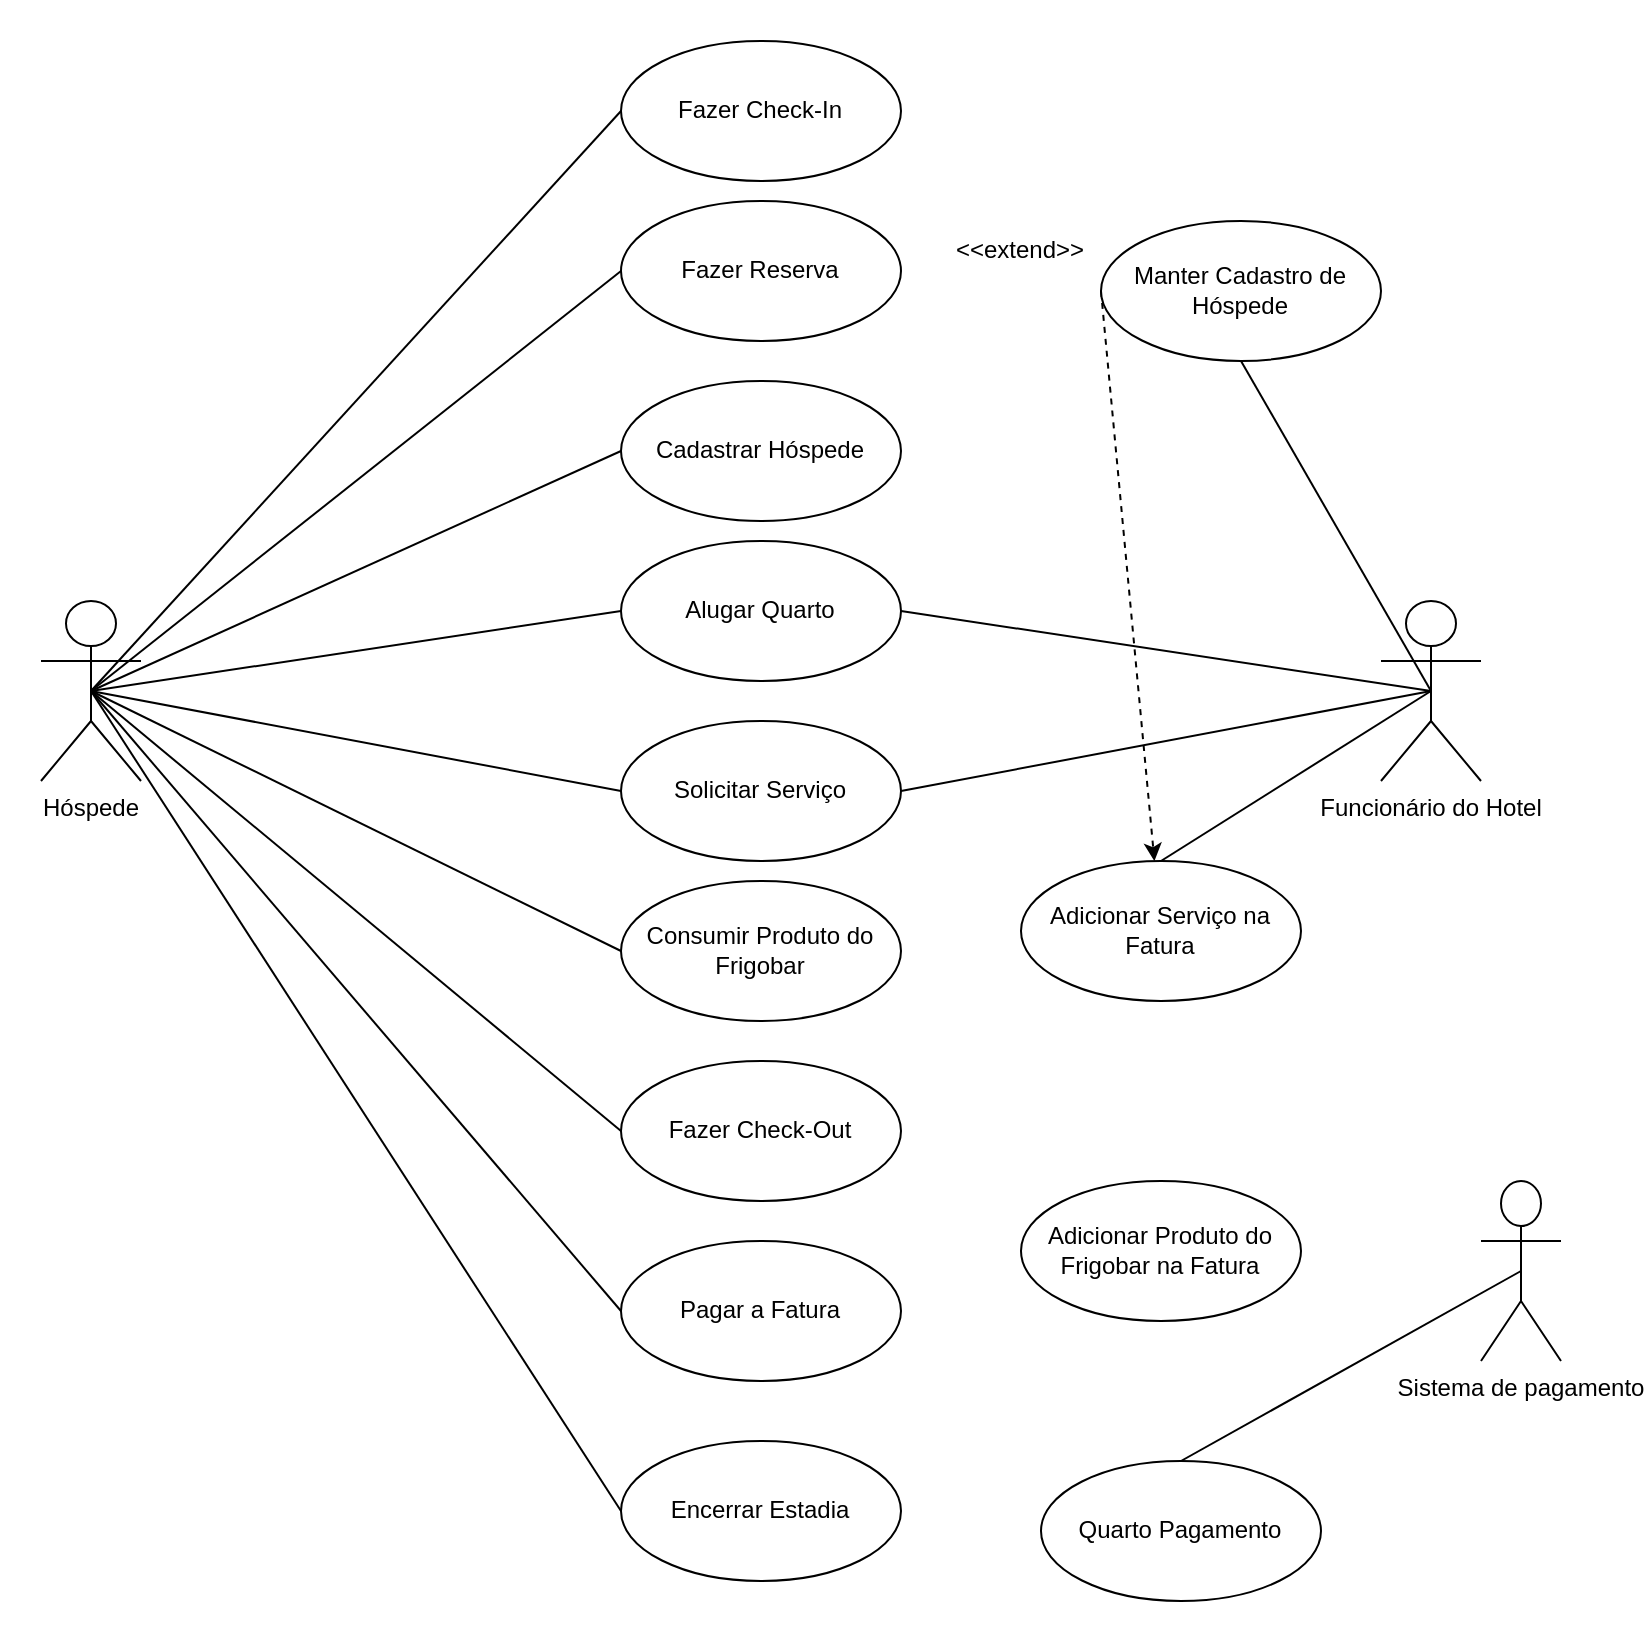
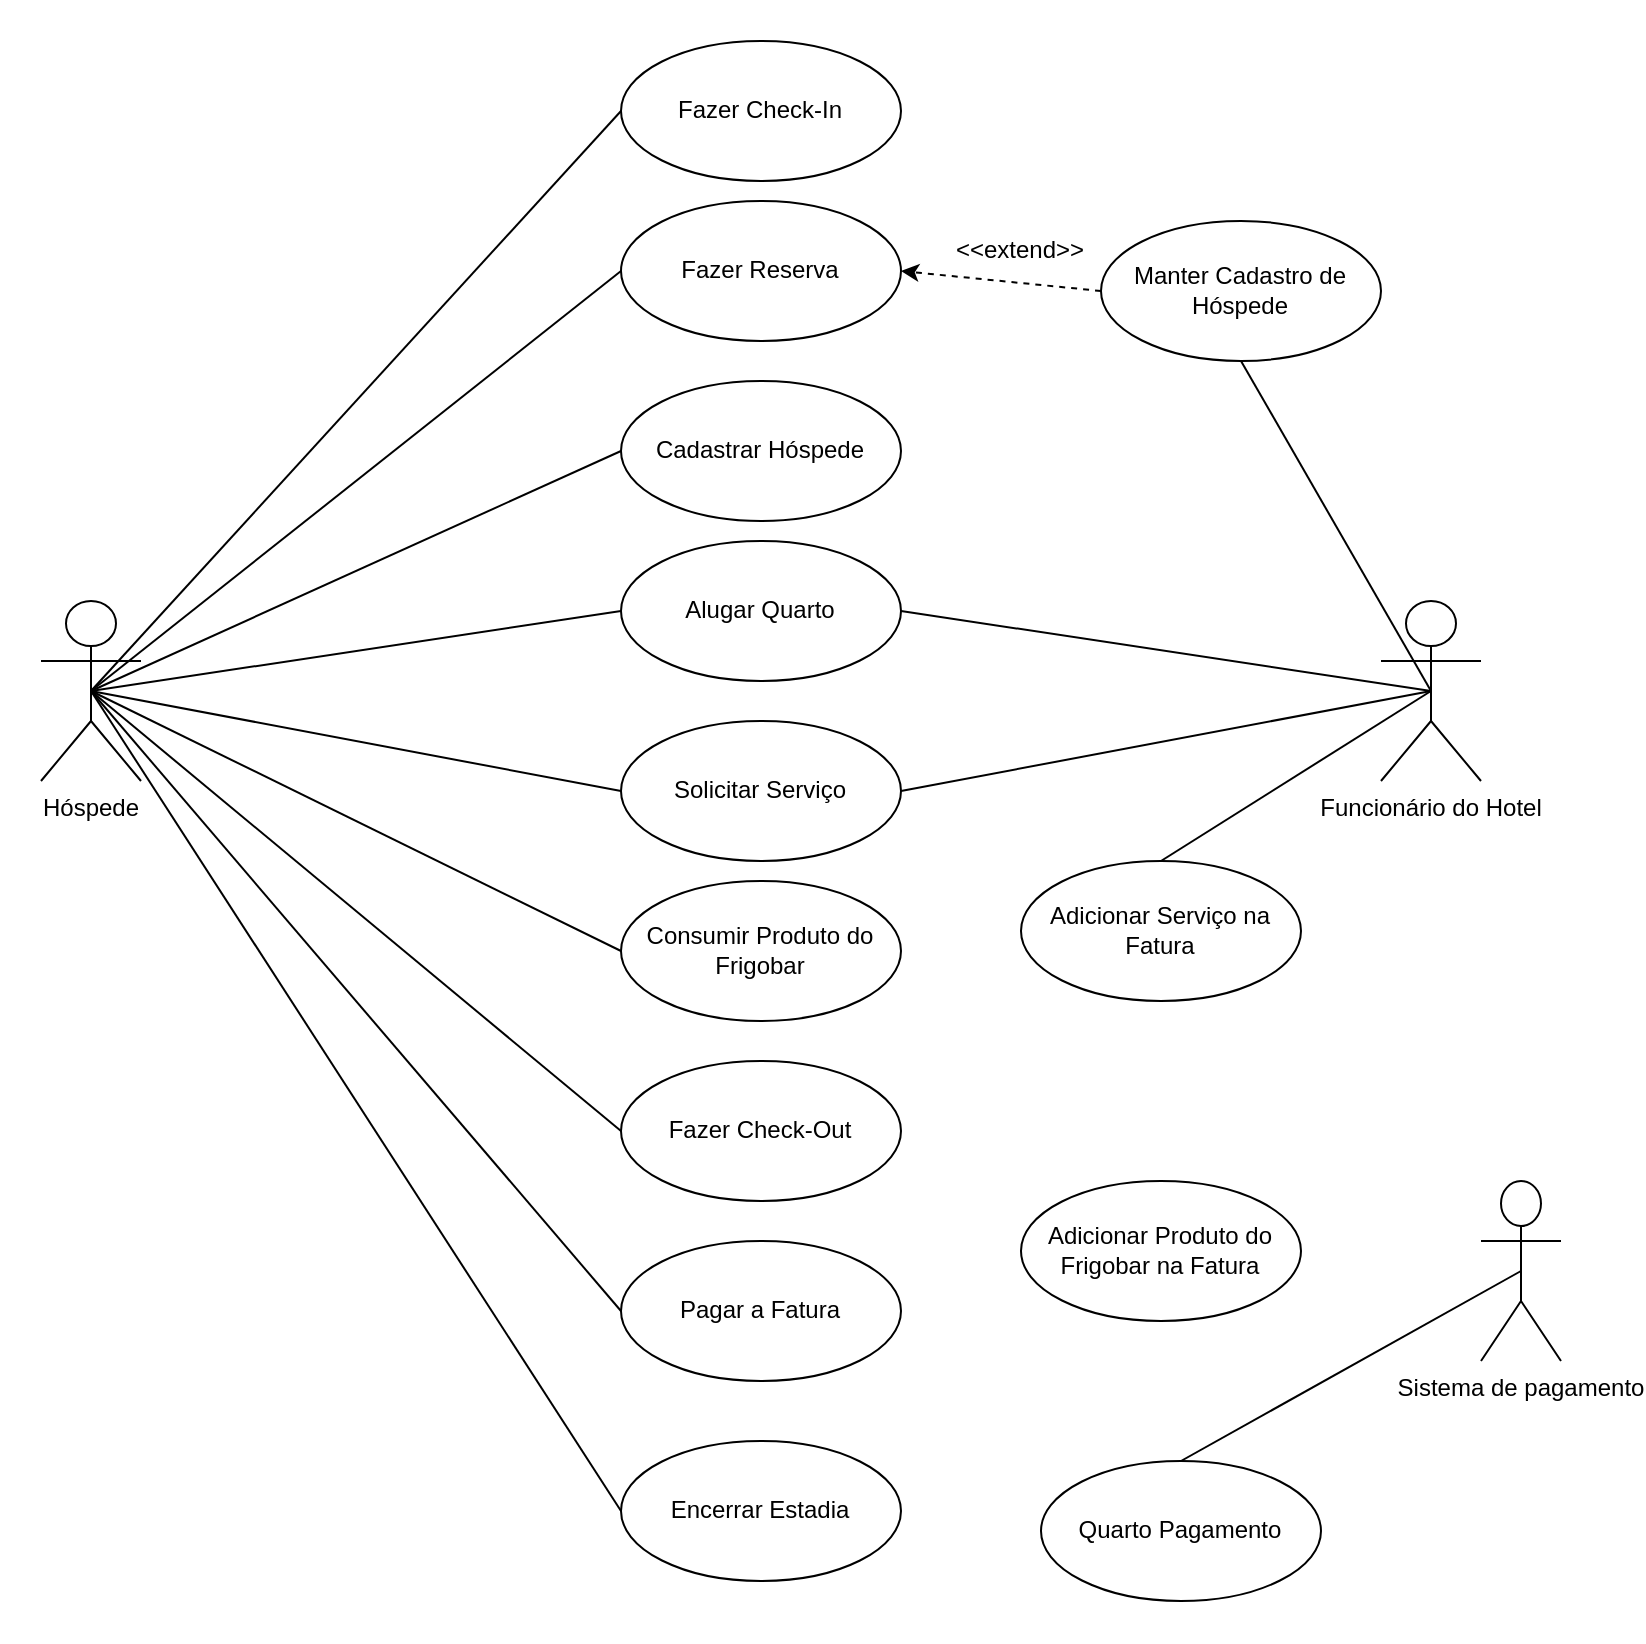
- <mxCell id="31" style="edgeStyle=none;rounded=0;orthogonalLoop=1;jettySize=auto;html=1;exitX=0;exitY=0.5;exitDx=0;exitDy=0;dashed=1;" edge="1" parent="1" source="32" target="28"><mxGeometry relative="1" as="geometry" /></mxCell>
+ <mxCell id="31" style="edgeStyle=none;rounded=0;orthogonalLoop=1;jettySize=auto;html=1;exitX=0;exitY=0.5;exitDx=0;exitDy=0;entryX=1;entryY=0.5;entryDx=0;entryDy=0;dashed=1;" edge="1" parent="1" source="32" target="20"><mxGeometry relative="1" as="geometry" /></mxCell>
